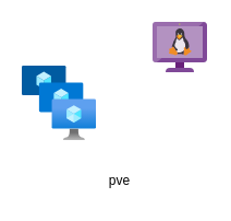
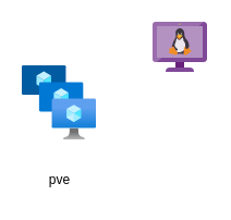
- <mxCell id="3" value="pve" style="text;html=1;align=center;verticalAlign=middle;resizable=0;points=[];autosize=1;strokeColor=none;fillColor=none;" vertex="1" parent="1"><mxGeometry x="89" y="150" width="40" height="30" as="geometry" /></mxCell>
+ <mxCell id="3" value="pve" style="text;html=1;align=center;verticalAlign=middle;resizable=0;points=[];autosize=1;strokeColor=none;fillColor=none;" vertex="1" parent="1"><mxGeometry x="34" y="150" width="40" height="30" as="geometry" /></mxCell>
